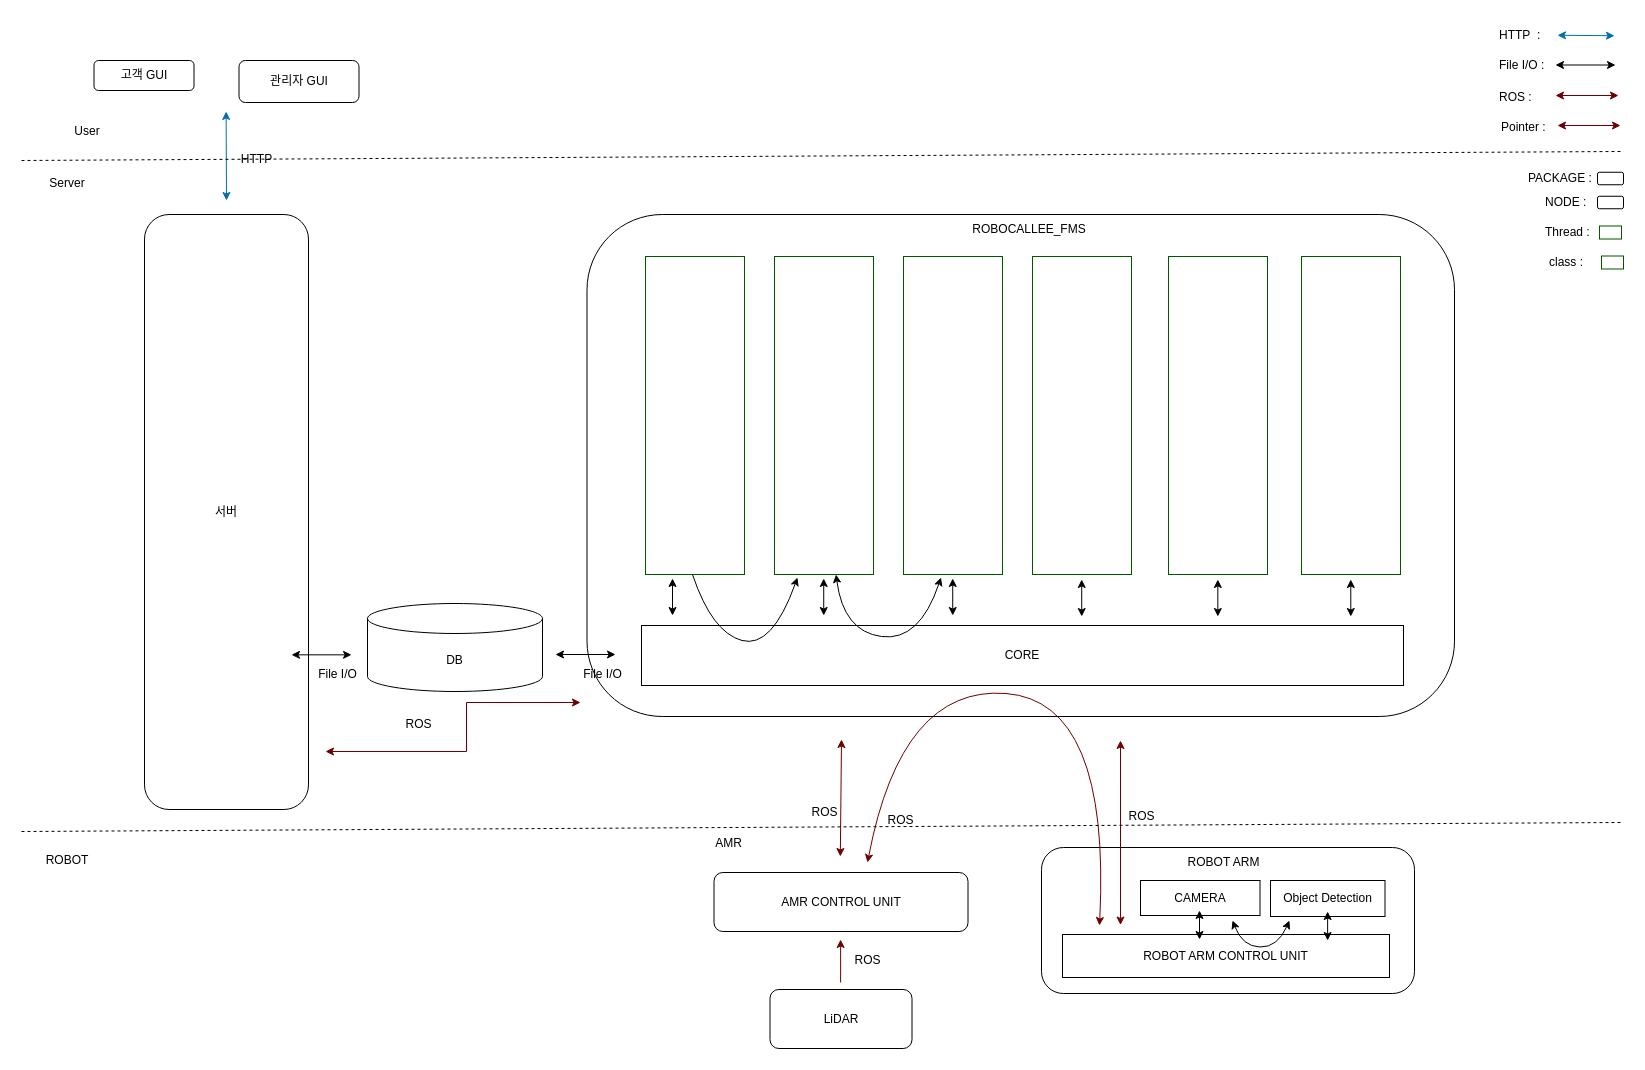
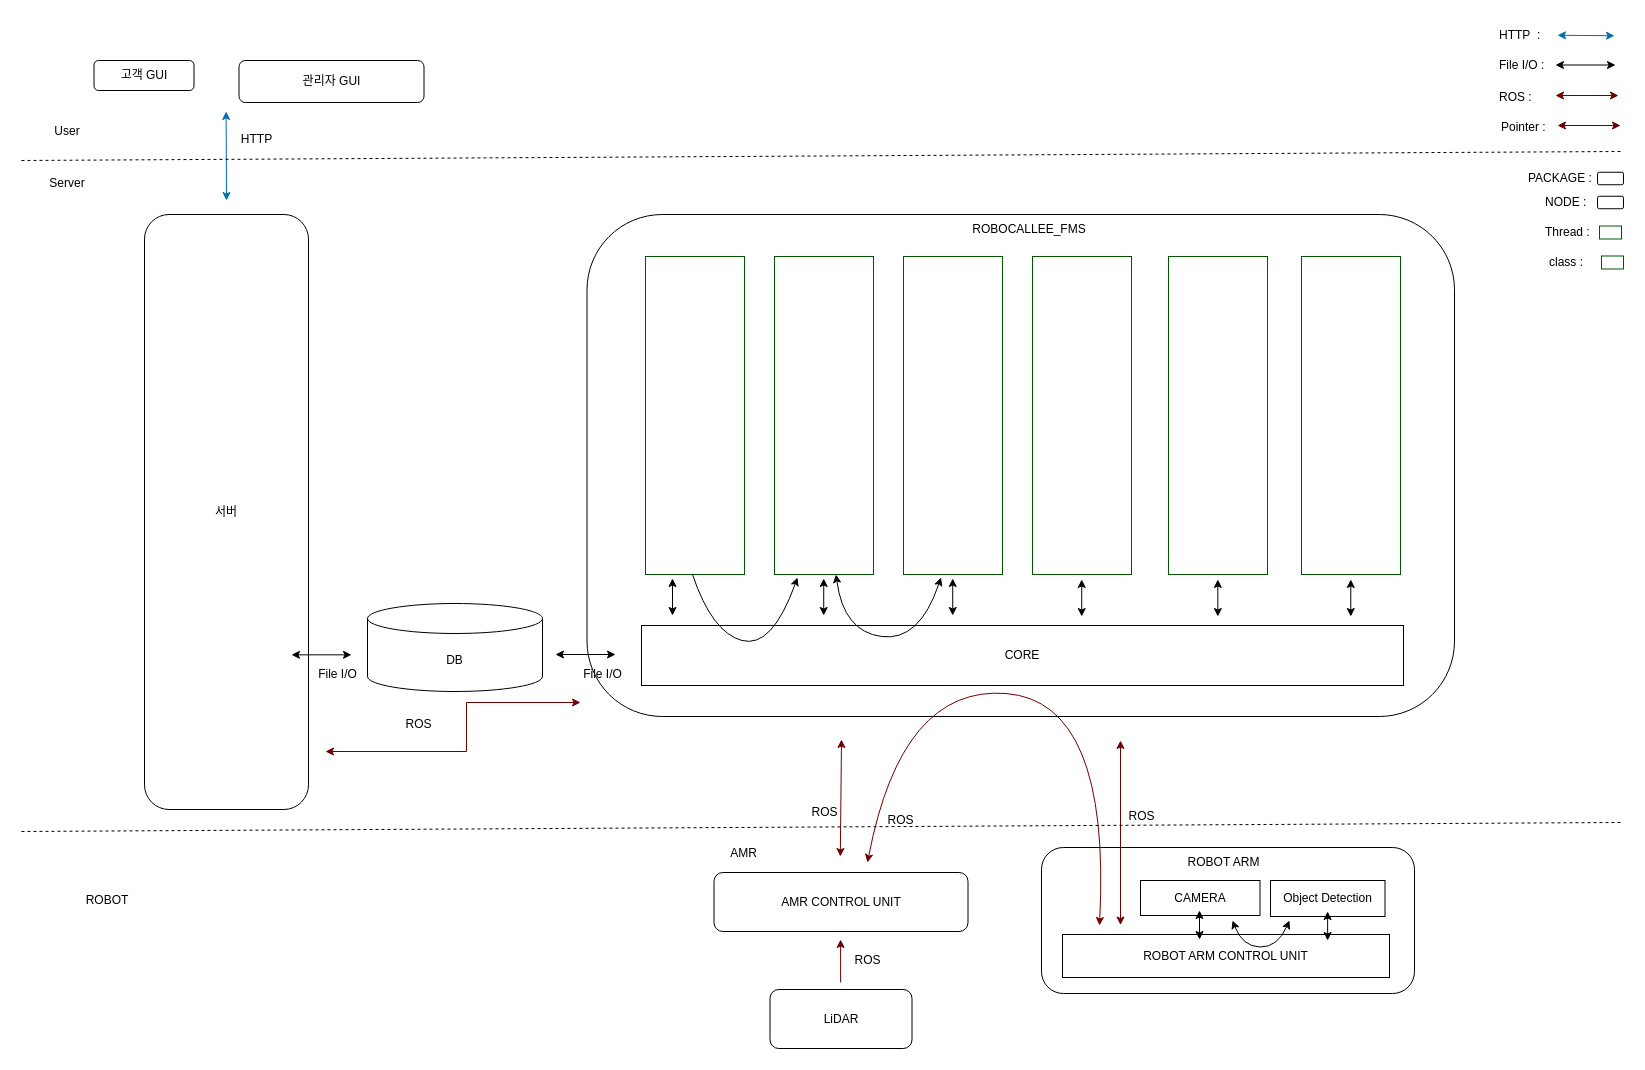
- <mxCell id="4" value="관리자 GUI" style="rounded=1;whiteSpace=wrap;html=1;" parent="1" vertex="1"><mxGeometry x="238.5" y="60" width="120" height="42" as="geometry" /></mxCell>
+ <mxCell id="4" value="관리자 GUI" style="rounded=1;whiteSpace=wrap;html=1;" parent="1" vertex="1"><mxGeometry x="238.5" y="60" width="185" height="42" as="geometry" /></mxCell>
- <mxCell id="44" value="User" style="text;html=1;align=center;verticalAlign=middle;whiteSpace=wrap;rounded=0;" parent="1" vertex="1"><mxGeometry x="40" y="116" width="94" height="30" as="geometry" /></mxCell>
+ <mxCell id="44" value="User" style="text;html=1;align=center;verticalAlign=middle;whiteSpace=wrap;rounded=0;" parent="1" vertex="1"><mxGeometry x="20" y="116" width="94" height="30" as="geometry" /></mxCell>
- <mxCell id="43" value="HTTP" style="text;html=1;align=center;verticalAlign=middle;whiteSpace=wrap;rounded=0;" parent="1" vertex="1"><mxGeometry x="221" y="144" width="71" height="30" as="geometry" /></mxCell>
+ <mxCell id="43" value="HTTP" style="text;html=1;align=center;verticalAlign=middle;whiteSpace=wrap;rounded=0;" parent="1" vertex="1"><mxGeometry x="221" y="124" width="71" height="30" as="geometry" /></mxCell>
- <mxCell id="30" value="AMR" style="text;html=1;align=center;verticalAlign=middle;whiteSpace=wrap;rounded=0;" parent="1" vertex="1"><mxGeometry x="676" y="828" width="105" height="30" as="geometry" /></mxCell>
+ <mxCell id="30" value="AMR" style="text;html=1;align=center;verticalAlign=middle;whiteSpace=wrap;rounded=0;" parent="1" vertex="1"><mxGeometry x="691" y="838" width="105" height="30" as="geometry" /></mxCell>
- <mxCell id="45" value="ROBOT" style="text;html=1;align=center;verticalAlign=middle;whiteSpace=wrap;rounded=0;" parent="1" vertex="1"><mxGeometry x="20" y="845" width="94" height="30" as="geometry" /></mxCell>
+ <mxCell id="45" value="ROBOT" style="text;html=1;align=center;verticalAlign=middle;whiteSpace=wrap;rounded=0;" parent="1" vertex="1"><mxGeometry x="60" y="885" width="94" height="30" as="geometry" /></mxCell>
